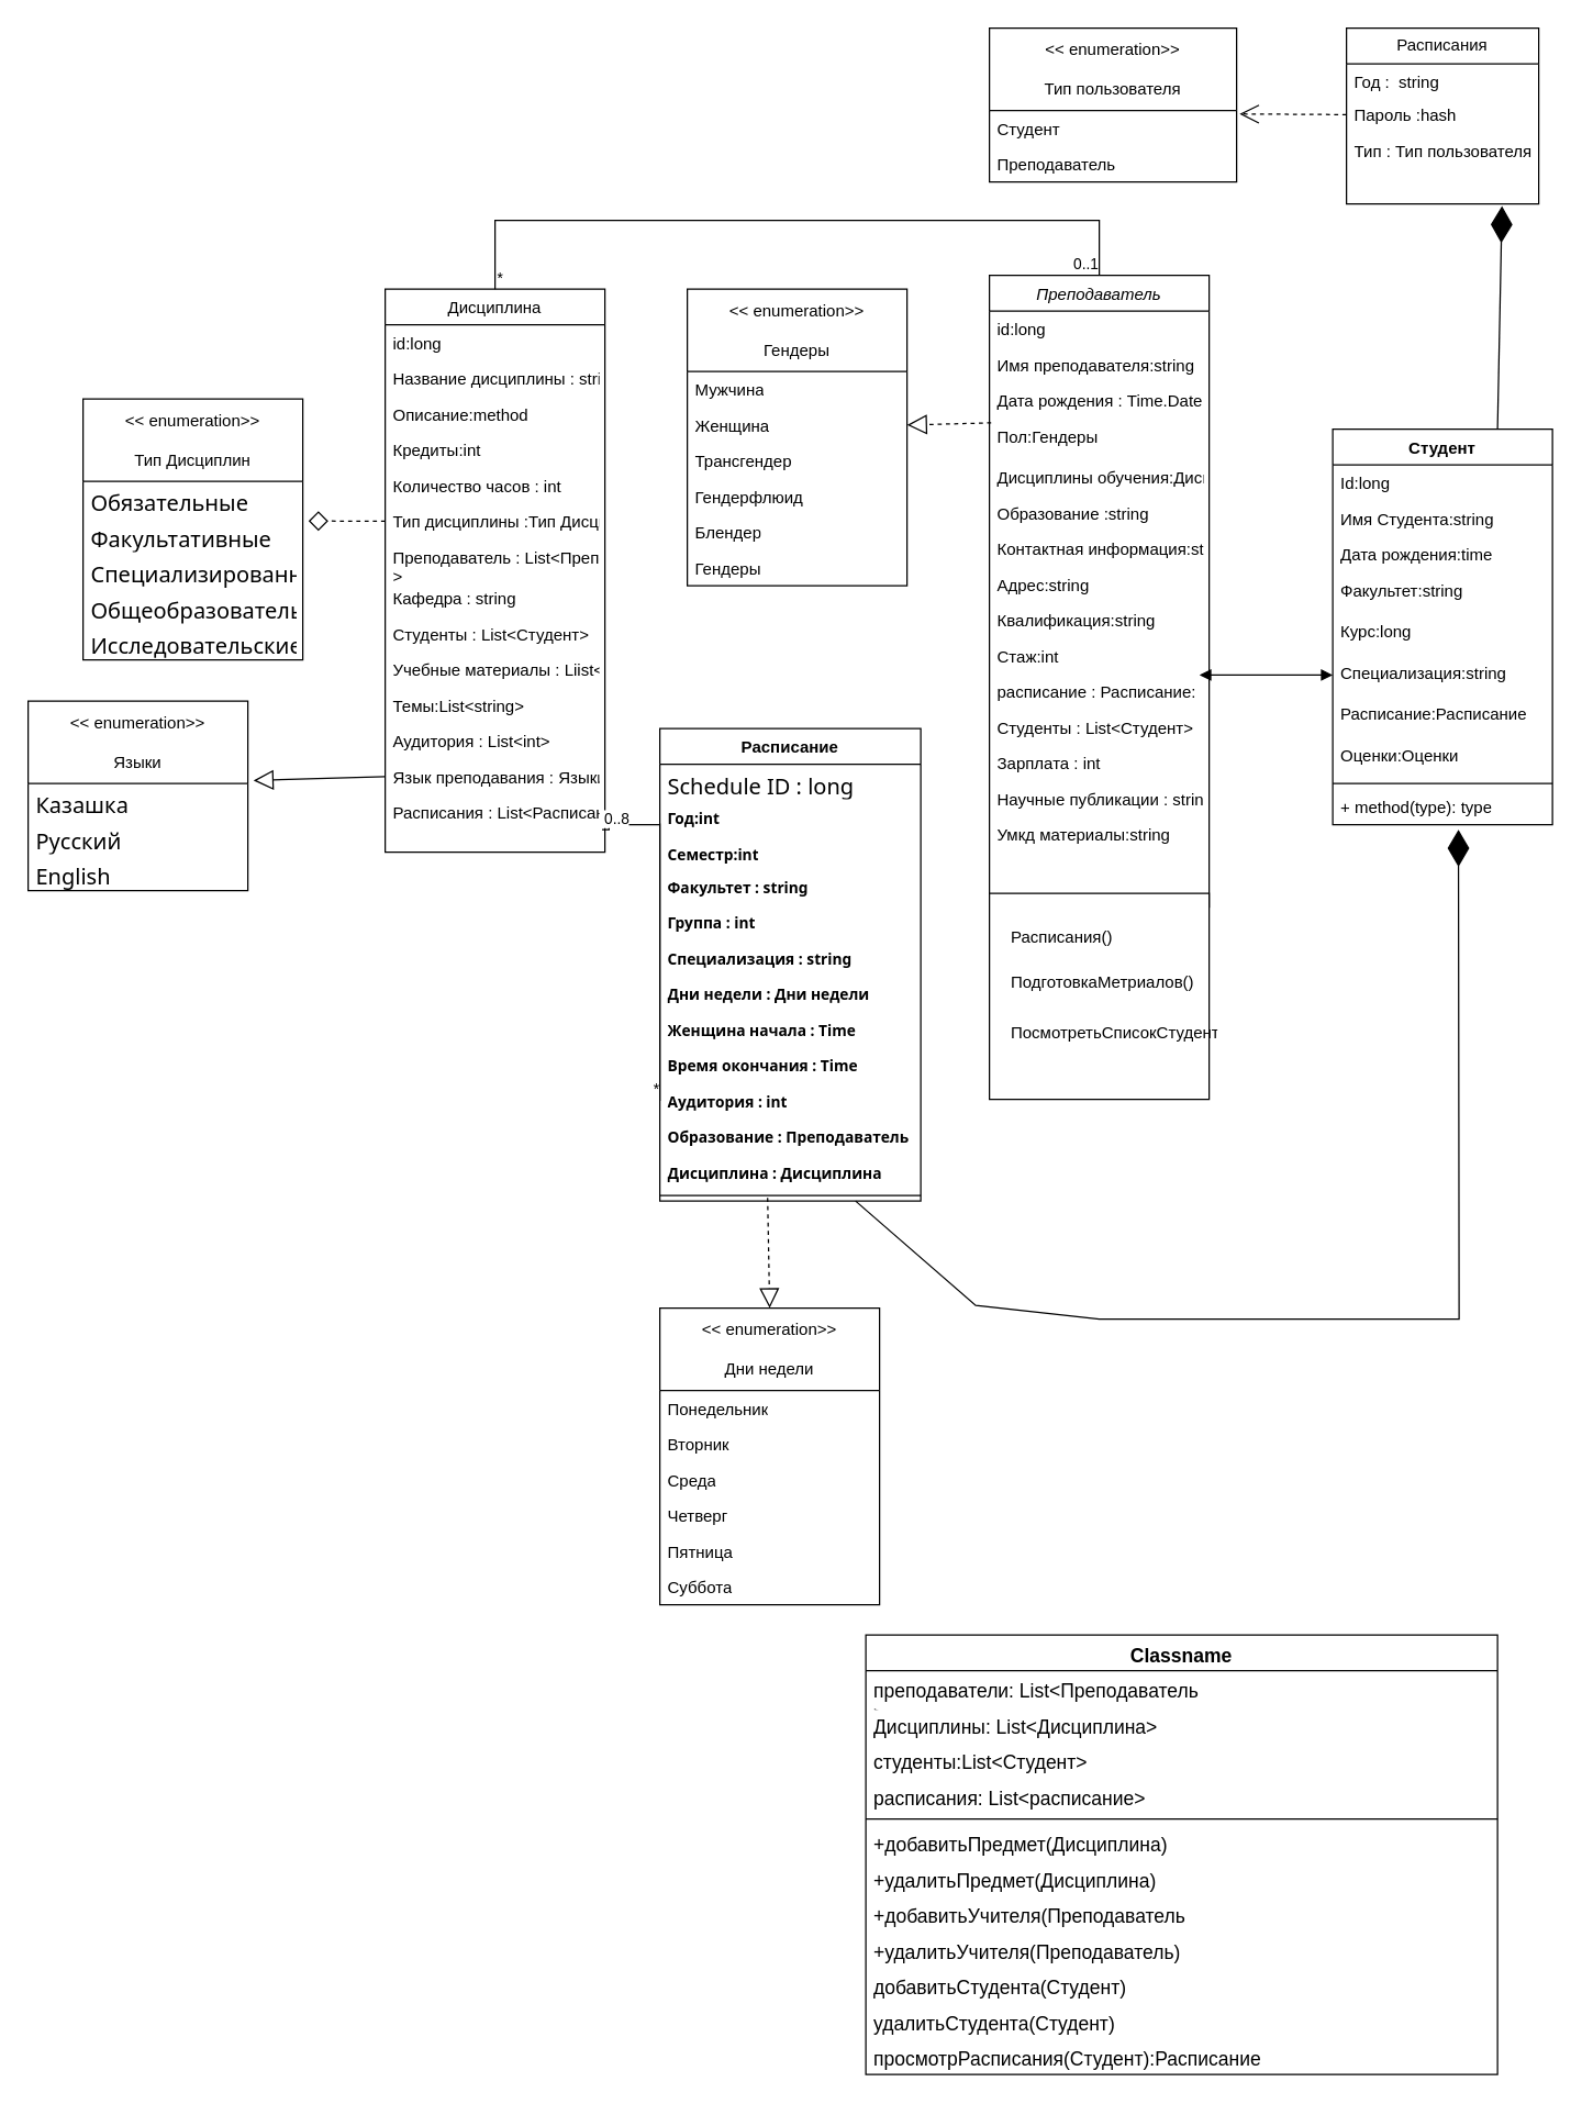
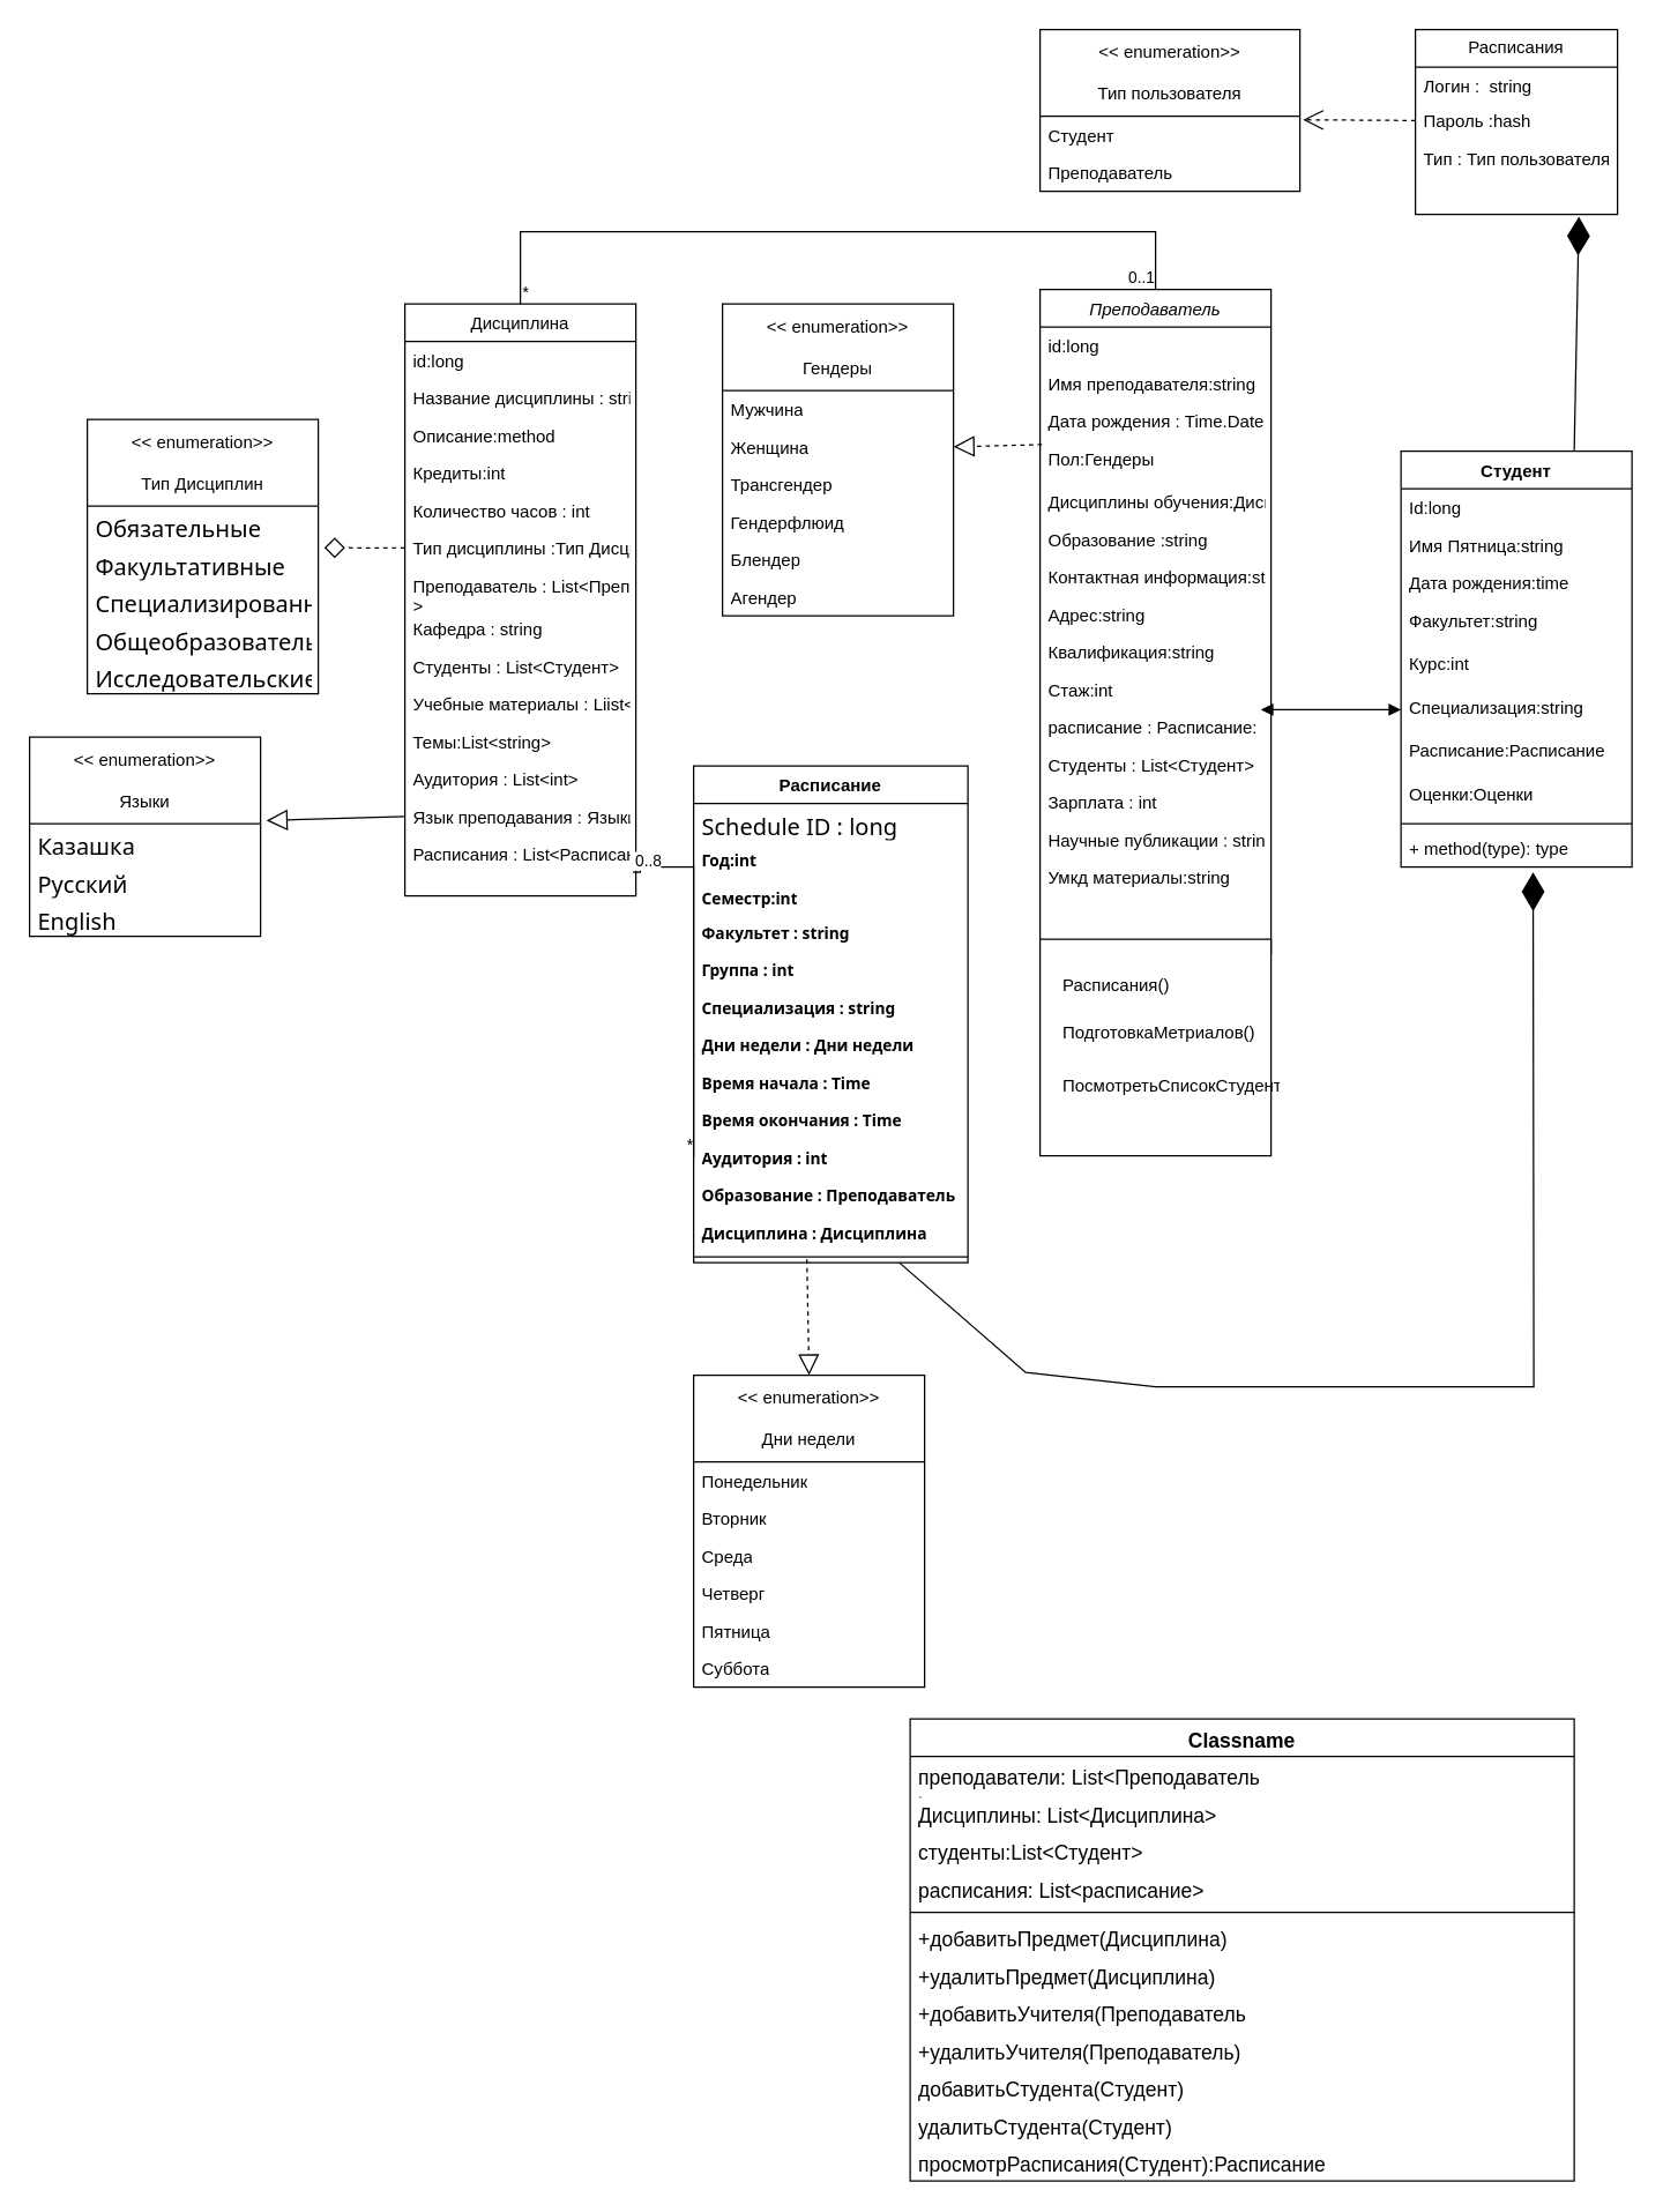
- <mxCell id="65" value="Год : &amp;nbsp;string" style="text;strokeColor=none;fillColor=none;align=left;verticalAlign=top;spacingLeft=4;spacingRight=4;overflow=hidden;rotatable=0;points=[[0,0.5],[1,0.5]];portConstraint=eastwest;whiteSpace=wrap;html=1;" vertex="1" parent="64"><mxGeometry y="26" width="140" height="24" as="geometry" /></mxCell>
+ <mxCell id="65" value="Логин : &amp;nbsp;string" style="text;strokeColor=none;fillColor=none;align=left;verticalAlign=top;spacingLeft=4;spacingRight=4;overflow=hidden;rotatable=0;points=[[0,0.5],[1,0.5]];portConstraint=eastwest;whiteSpace=wrap;html=1;" vertex="1" parent="64"><mxGeometry y="26" width="140" height="24" as="geometry" /></mxCell>
- <mxCell id="41" value="Имя Студента:string" style="text;strokeColor=none;fillColor=none;align=left;verticalAlign=top;spacingLeft=4;spacingRight=4;overflow=hidden;rotatable=0;points=[[0,0.5],[1,0.5]];portConstraint=eastwest;whiteSpace=wrap;html=1;" vertex="1" parent="39"><mxGeometry y="52" width="160" height="26" as="geometry" /></mxCell>
+ <mxCell id="41" value="Имя Пятница:string" style="text;strokeColor=none;fillColor=none;align=left;verticalAlign=top;spacingLeft=4;spacingRight=4;overflow=hidden;rotatable=0;points=[[0,0.5],[1,0.5]];portConstraint=eastwest;whiteSpace=wrap;html=1;" vertex="1" parent="39"><mxGeometry y="52" width="160" height="26" as="geometry" /></mxCell>
- <mxCell id="120" value="Гендеры" style="text;strokeColor=none;fillColor=none;align=left;verticalAlign=top;spacingLeft=4;spacingRight=4;overflow=hidden;rotatable=0;points=[[0,0.5],[1,0.5]];portConstraint=eastwest;whiteSpace=wrap;html=1;" vertex="1" parent="114"><mxGeometry y="190" width="160" height="26" as="geometry" /></mxCell>
+ <mxCell id="120" value="Агендер" style="text;strokeColor=none;fillColor=none;align=left;verticalAlign=top;spacingLeft=4;spacingRight=4;overflow=hidden;rotatable=0;points=[[0,0.5],[1,0.5]];portConstraint=eastwest;whiteSpace=wrap;html=1;" vertex="1" parent="114"><mxGeometry y="190" width="160" height="26" as="geometry" /></mxCell>
- <mxCell id="44" value="Курс:long" style="text;align=left;verticalAlign=top;spacingLeft=4;spacingRight=4;overflow=hidden;rotatable=0;points=[[0,0.5],[1,0.5]];portConstraint=eastwest;" vertex="1" parent="39"><mxGeometry y="134" width="160" height="30" as="geometry" /></mxCell>
+ <mxCell id="44" value="Курс:int" style="text;align=left;verticalAlign=top;spacingLeft=4;spacingRight=4;overflow=hidden;rotatable=0;points=[[0,0.5],[1,0.5]];portConstraint=eastwest;" vertex="1" parent="39"><mxGeometry y="134" width="160" height="30" as="geometry" /></mxCell>
- <mxCell id="58" value="&lt;strong style=&quot;color: var(--tw-prose-bold); font-size: 11px; border: 0px solid rgb(217, 217, 227); box-sizing: border-box; --tw-border-spacing-x: 0; --tw-border-spacing-y: 0; --tw-translate-x: 0; --tw-translate-y: 0; --tw-rotate: 0; --tw-skew-x: 0; --tw-skew-y: 0; --tw-scale-x: 1; --tw-scale-y: 1; --tw-pan-x: ; --tw-pan-y: ; --tw-pinch-zoom: ; --tw-scroll-snap-strictness: proximity; --tw-gradient-from-position: ; --tw-gradient-via-position: ; --tw-gradient-to-position: ; --tw-ordinal: ; --tw-slashed-zero: ; --tw-numeric-figure: ; --tw-numeric-spacing: ; --tw-numeric-fraction: ; --tw-ring-inset: ; --tw-ring-offset-width: 0px; --tw-ring-offset-color: #fff; --tw-ring-color: rgba(69,89,164,0.5); --tw-ring-offset-shadow: 0 0 transparent; --tw-ring-shadow: 0 0 transparent; --tw-shadow: 0 0 transparent; --tw-shadow-colored: 0 0 transparent; --tw-blur: ; --tw-brightness: ; --tw-contrast: ; --tw-grayscale: ; --tw-hue-rotate: ; --tw-invert: ; --tw-saturate: ; --tw-sepia: ; --tw-drop-shadow: ; --tw-backdrop-blur: ; --tw-backdrop-brightness: ; --tw-backdrop-contrast: ; --tw-backdrop-grayscale: ; --tw-backdrop-hue-rotate: ; --tw-backdrop-invert: ; --tw-backdrop-opacity: ; --tw-backdrop-saturate: ; --tw-backdrop-sepia: ; font-family: Söhne, ui-sans-serif, system-ui, -apple-system, &amp;quot;Segoe UI&amp;quot;, Roboto, Ubuntu, Cantarell, &amp;quot;Noto Sans&amp;quot;, sans-serif, &amp;quot;Helvetica Neue&amp;quot;, Arial, &amp;quot;Apple Color Emoji&amp;quot;, &amp;quot;Segoe UI Emoji&amp;quot;, &amp;quot;Segoe UI Symbol&amp;quot;, &amp;quot;Noto Color Emoji&amp;quot;;&quot;&gt;Женщина начала : Time&lt;/strong&gt;" style="text;strokeColor=none;fillColor=none;align=left;verticalAlign=top;spacingLeft=4;spacingRight=4;overflow=hidden;rotatable=0;points=[[0,0.5],[1,0.5]];portConstraint=eastwest;whiteSpace=wrap;html=1;fontStyle=0;fontSize=11;" vertex="1" parent="50"><mxGeometry y="206" width="190" height="26" as="geometry" /></mxCell>
+ <mxCell id="58" value="&lt;strong style=&quot;color: var(--tw-prose-bold); font-size: 11px; border: 0px solid rgb(217, 217, 227); box-sizing: border-box; --tw-border-spacing-x: 0; --tw-border-spacing-y: 0; --tw-translate-x: 0; --tw-translate-y: 0; --tw-rotate: 0; --tw-skew-x: 0; --tw-skew-y: 0; --tw-scale-x: 1; --tw-scale-y: 1; --tw-pan-x: ; --tw-pan-y: ; --tw-pinch-zoom: ; --tw-scroll-snap-strictness: proximity; --tw-gradient-from-position: ; --tw-gradient-via-position: ; --tw-gradient-to-position: ; --tw-ordinal: ; --tw-slashed-zero: ; --tw-numeric-figure: ; --tw-numeric-spacing: ; --tw-numeric-fraction: ; --tw-ring-inset: ; --tw-ring-offset-width: 0px; --tw-ring-offset-color: #fff; --tw-ring-color: rgba(69,89,164,0.5); --tw-ring-offset-shadow: 0 0 transparent; --tw-ring-shadow: 0 0 transparent; --tw-shadow: 0 0 transparent; --tw-shadow-colored: 0 0 transparent; --tw-blur: ; --tw-brightness: ; --tw-contrast: ; --tw-grayscale: ; --tw-hue-rotate: ; --tw-invert: ; --tw-saturate: ; --tw-sepia: ; --tw-drop-shadow: ; --tw-backdrop-blur: ; --tw-backdrop-brightness: ; --tw-backdrop-contrast: ; --tw-backdrop-grayscale: ; --tw-backdrop-hue-rotate: ; --tw-backdrop-invert: ; --tw-backdrop-opacity: ; --tw-backdrop-saturate: ; --tw-backdrop-sepia: ; font-family: Söhne, ui-sans-serif, system-ui, -apple-system, &amp;quot;Segoe UI&amp;quot;, Roboto, Ubuntu, Cantarell, &amp;quot;Noto Sans&amp;quot;, sans-serif, &amp;quot;Helvetica Neue&amp;quot;, Arial, &amp;quot;Apple Color Emoji&amp;quot;, &amp;quot;Segoe UI Emoji&amp;quot;, &amp;quot;Segoe UI Symbol&amp;quot;, &amp;quot;Noto Color Emoji&amp;quot;;&quot;&gt;Время начала : Time&lt;/strong&gt;" style="text;strokeColor=none;fillColor=none;align=left;verticalAlign=top;spacingLeft=4;spacingRight=4;overflow=hidden;rotatable=0;points=[[0,0.5],[1,0.5]];portConstraint=eastwest;whiteSpace=wrap;html=1;fontStyle=0;fontSize=11;" vertex="1" parent="50"><mxGeometry y="206" width="190" height="26" as="geometry" /></mxCell>
